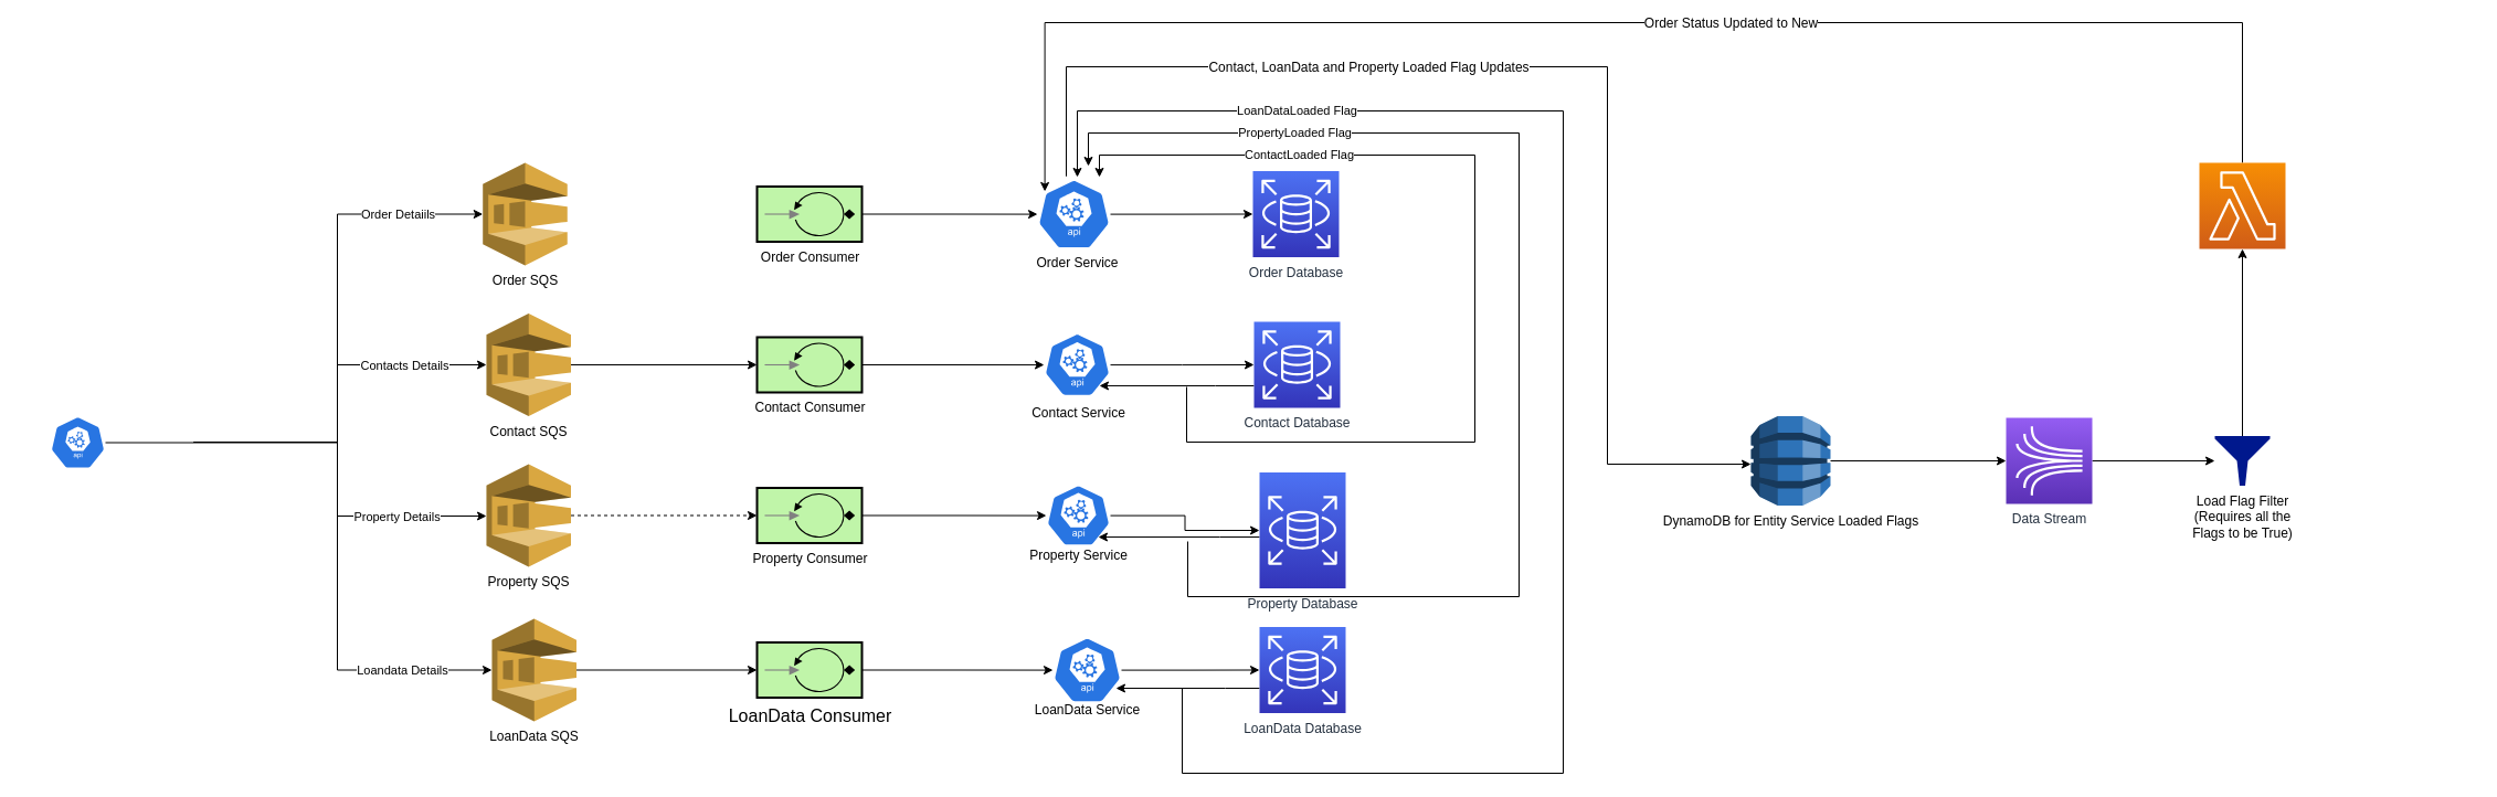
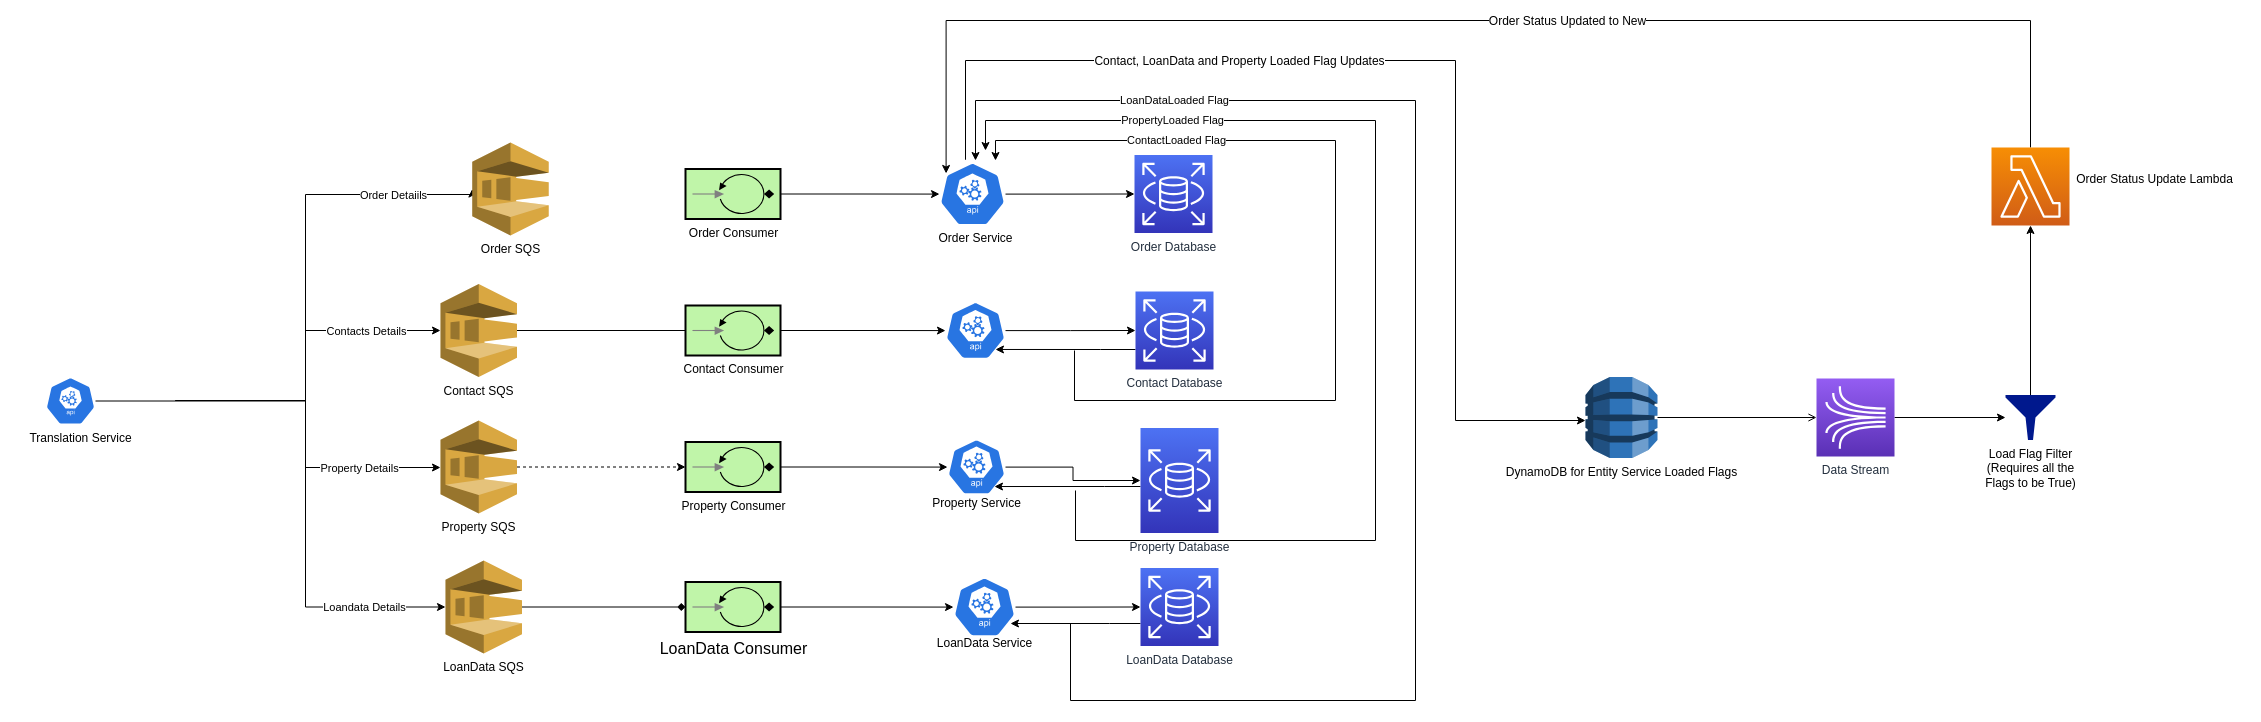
+ <mxCell id="63" value="Order Status Update Lambda" style="text;html=1;align=center;verticalAlign=middle;resizable=0;points=[];autosize=1;strokeColor=none;fillColor=none;" parent="1" vertex="1"><mxGeometry x="2069" y="168.5" width="170" height="20" as="geometry" /></mxCell>
- <mxCell id="12" value="Order SQS" style="outlineConnect=0;dashed=0;verticalLabelPosition=bottom;verticalAlign=top;align=center;html=1;shape=mxgraph.aws3.sqs;fillColor=#D9A741;gradientColor=none;" parent="1" vertex="1"><mxGeometry x="436.75" y="147" width="76.5" height="93" as="geometry" /></mxCell>
+ <mxCell id="12" value="Order SQS" style="outlineConnect=0;dashed=0;verticalLabelPosition=bottom;verticalAlign=top;align=center;html=1;shape=mxgraph.aws3.sqs;fillColor=#D9A741;gradientColor=none;" parent="1" vertex="1"><mxGeometry x="471.75" y="142" width="76.5" height="93" as="geometry" /></mxCell>
- <mxCell id="13" style="edgeStyle=orthogonalEdgeStyle;rounded=0;orthogonalLoop=1;jettySize=auto;html=1;entryX=0;entryY=0.5;entryDx=0;entryDy=0;entryPerimeter=0;" parent="1" source="14" target="20" edge="1"><mxGeometry relative="1" as="geometry" /></mxCell>
+ <mxCell id="13" style="edgeStyle=orthogonalEdgeStyle;rounded=0;orthogonalLoop=1;jettySize=auto;html=1;entryX=0;entryY=0.5;entryDx=0;entryDy=0;entryPerimeter=0;endArrow=none;" parent="1" source="14" target="20" edge="1"><mxGeometry relative="1" as="geometry" /></mxCell>
- <mxCell id="36" value="Contact Service" style="text;html=1;align=center;verticalAlign=middle;resizable=0;points=[];autosize=1;strokeColor=none;fillColor=none;fontSize=12;" parent="1" vertex="1"><mxGeometry x="926" y="364.25" width="100" height="20" as="geometry" /></mxCell>
- <mxCell id="48" style="edgeStyle=orthogonalEdgeStyle;rounded=0;orthogonalLoop=1;jettySize=auto;html=1;entryX=0;entryY=0.5;entryDx=0;entryDy=0;entryPerimeter=0;" parent="1" source="49" target="57" edge="1"><mxGeometry relative="1" as="geometry" /></mxCell>
+ <mxCell id="48" style="edgeStyle=orthogonalEdgeStyle;rounded=0;orthogonalLoop=1;jettySize=auto;html=1;entryX=0;entryY=0.5;entryDx=0;entryDy=0;entryPerimeter=0;endArrow=open;" parent="1" source="49" target="57" edge="1"><mxGeometry relative="1" as="geometry" /></mxCell>
+ <mxCell id="47" value="Translation Service" style="text;html=1;align=center;verticalAlign=middle;resizable=0;points=[];autosize=1;strokeColor=none;fillColor=none;fontSize=12;" parent="1" vertex="1"><mxGeometry x="20" y="427.5" width="120" height="20" as="geometry" /></mxCell>
- <mxCell id="17" style="edgeStyle=orthogonalEdgeStyle;rounded=0;orthogonalLoop=1;jettySize=auto;html=1;entryX=0;entryY=0.5;entryDx=0;entryDy=0;entryPerimeter=0;" parent="1" source="18" target="24" edge="1"><mxGeometry relative="1" as="geometry" /></mxCell>
+ <mxCell id="17" style="edgeStyle=orthogonalEdgeStyle;rounded=0;orthogonalLoop=1;jettySize=auto;html=1;entryX=0;entryY=0.5;entryDx=0;entryDy=0;entryPerimeter=0;endArrow=diamond;" parent="1" source="18" target="24" edge="1"><mxGeometry relative="1" as="geometry" /></mxCell>
